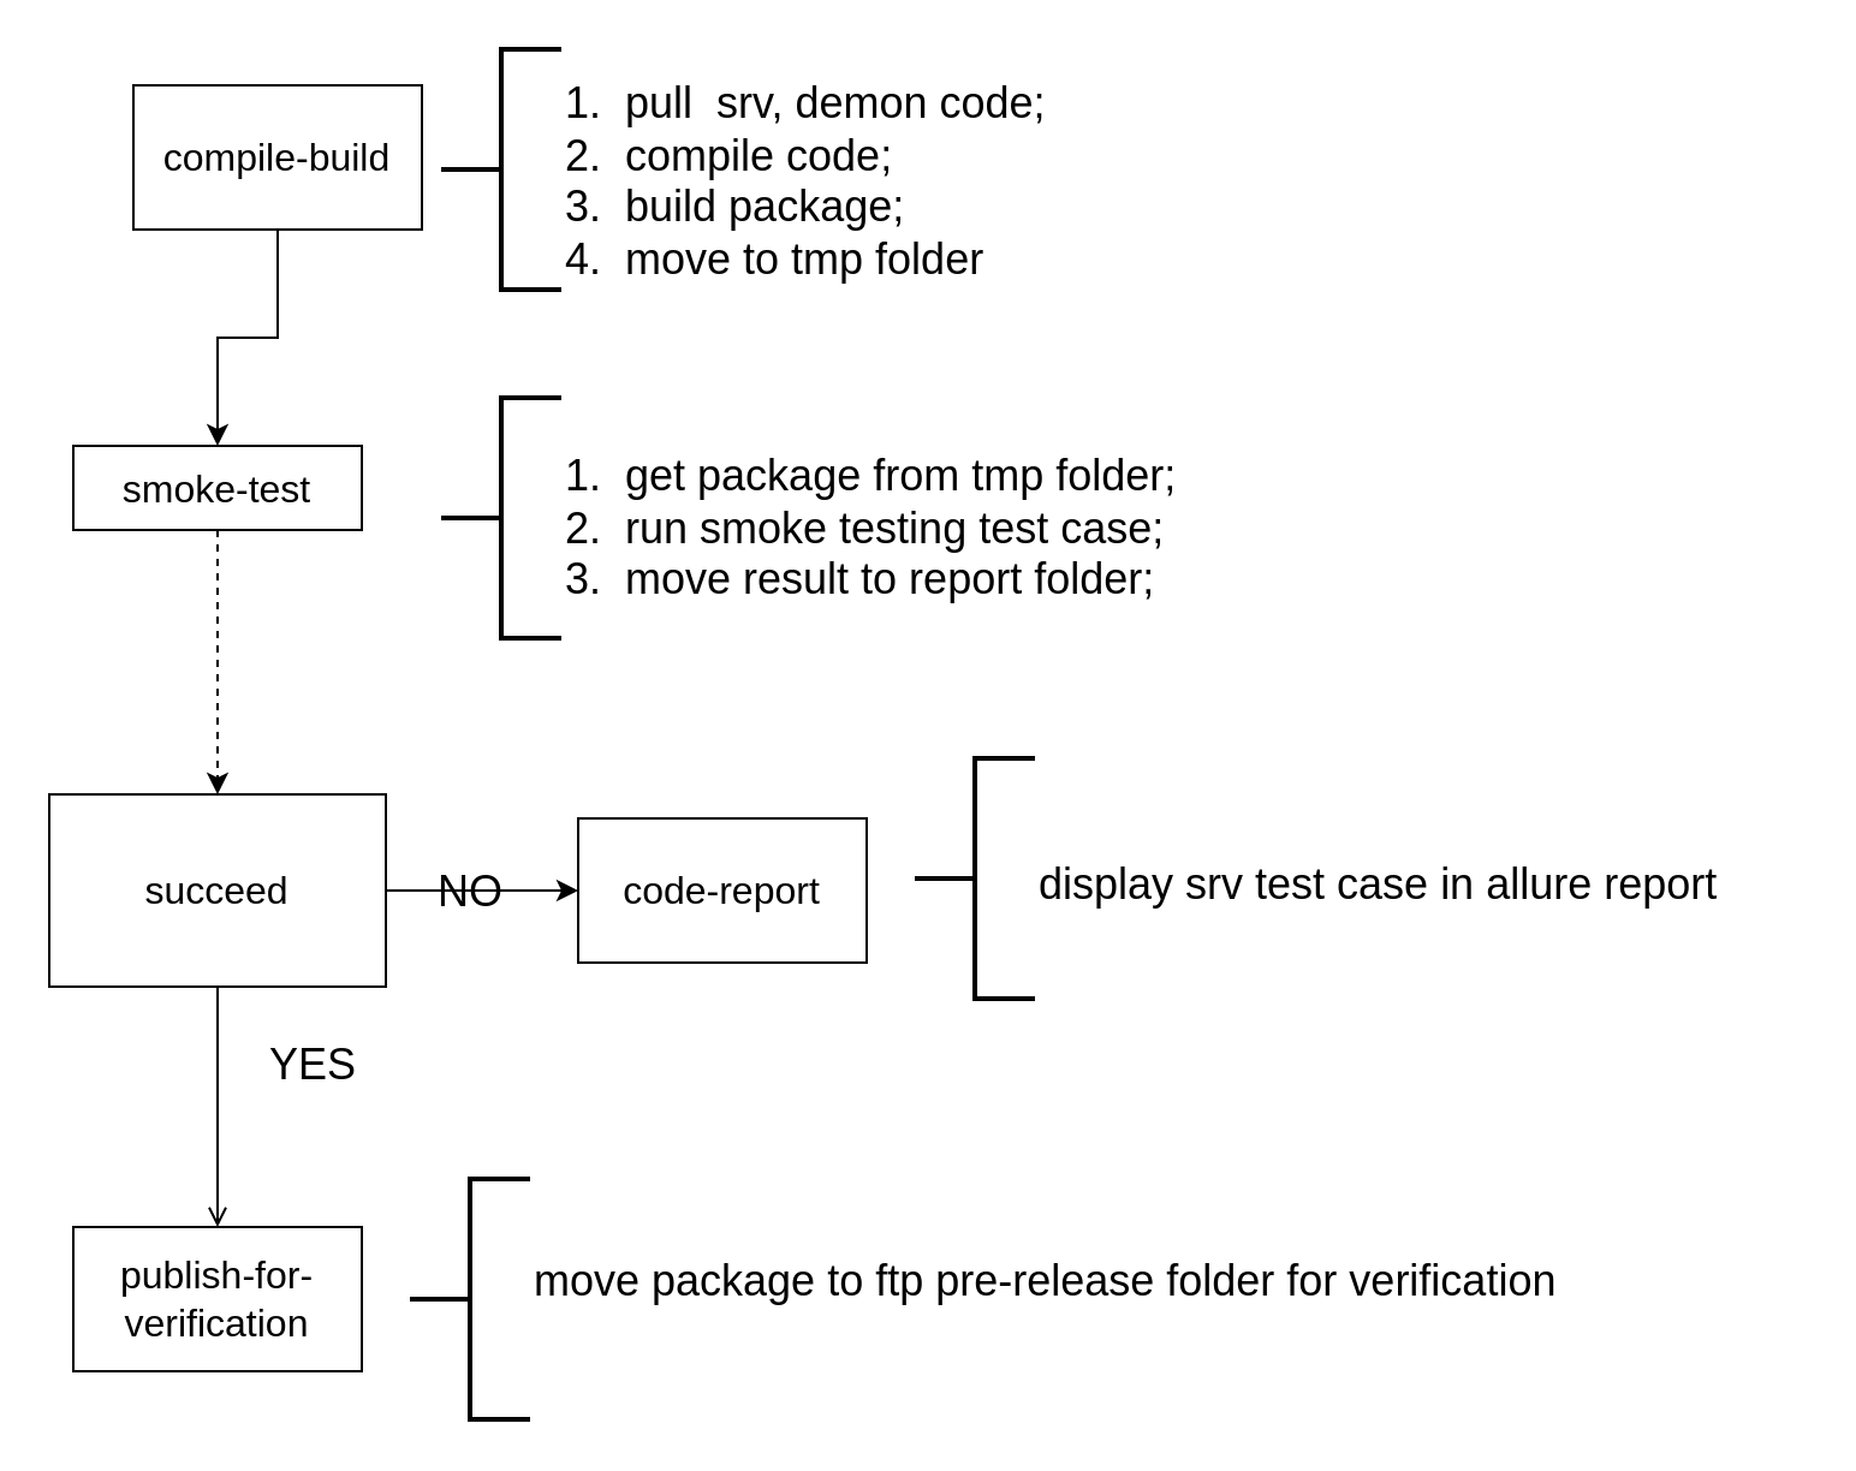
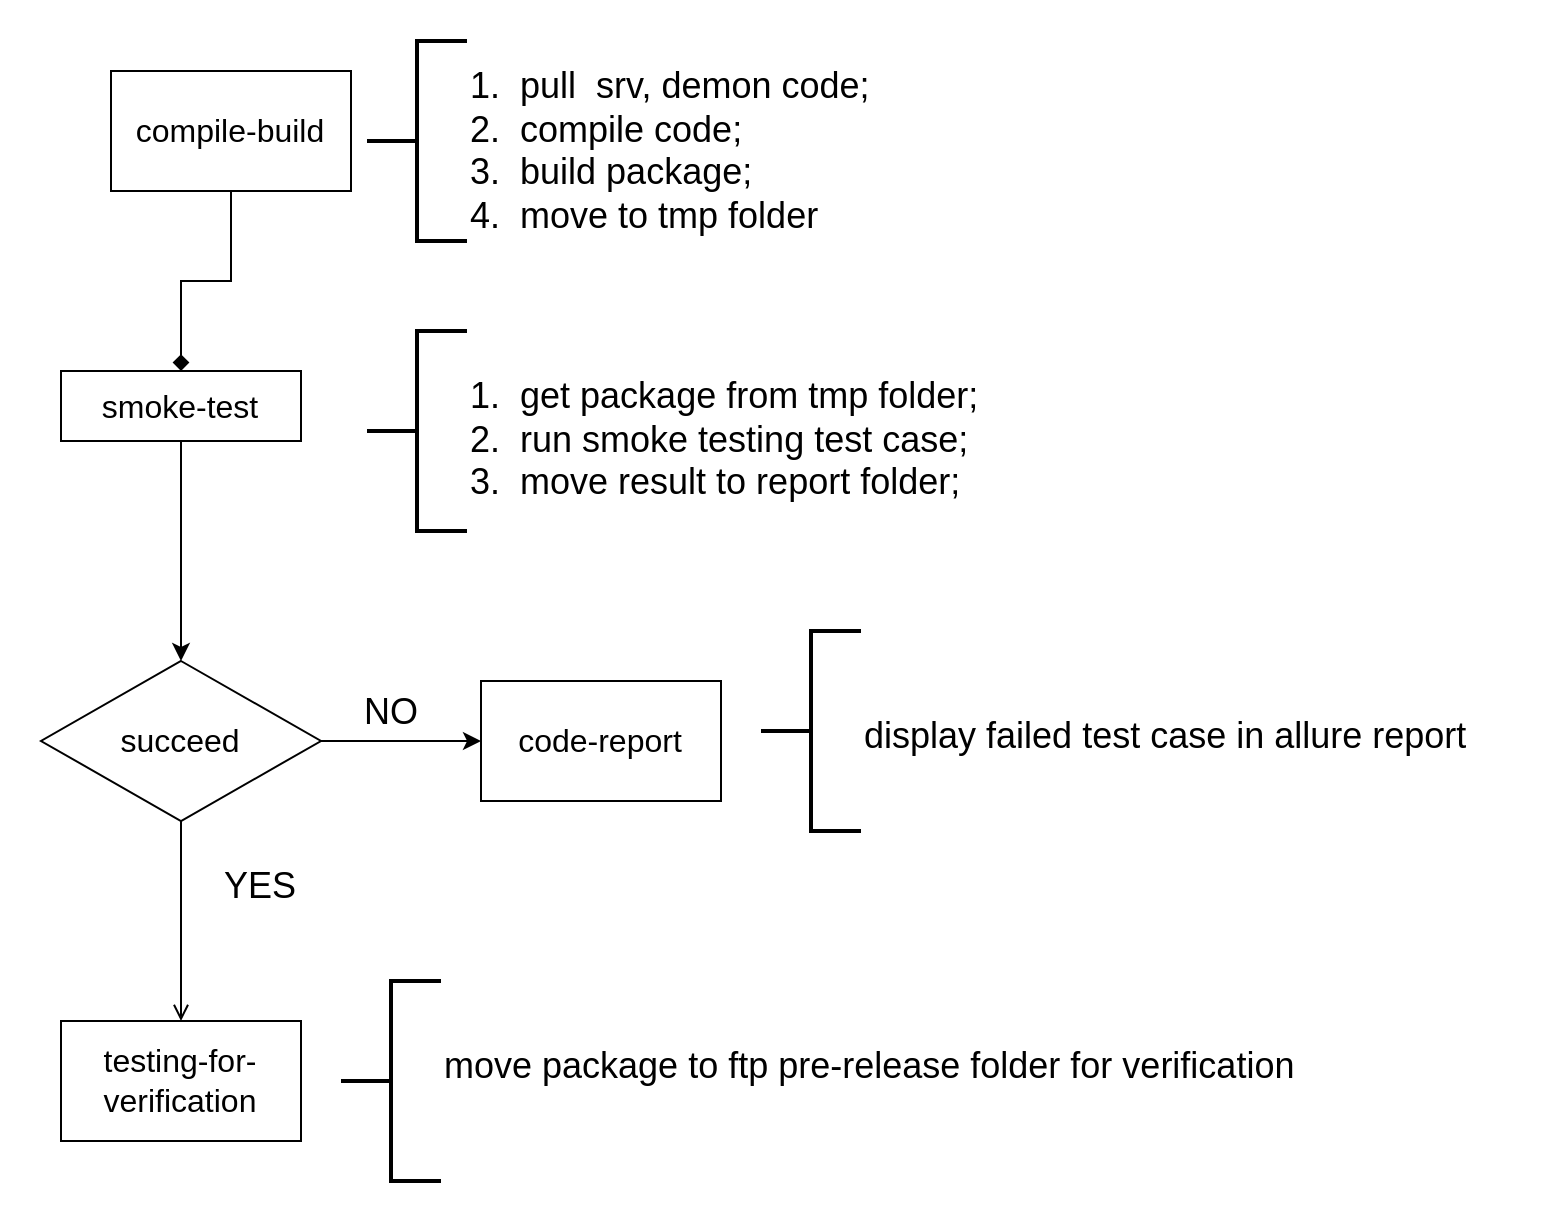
- <mxCell id="2" style="edgeStyle=orthogonalEdgeStyle;rounded=0;orthogonalLoop=1;jettySize=auto;html=1;exitX=0.5;exitY=1;exitDx=0;exitDy=0;entryX=0.5;entryY=0;entryDx=0;entryDy=0;" edge="1" parent="1" source="3" target="7"><mxGeometry relative="1" as="geometry" /></mxCell>
+ <mxCell id="2" style="edgeStyle=orthogonalEdgeStyle;rounded=0;orthogonalLoop=1;jettySize=auto;html=1;exitX=0.5;exitY=1;exitDx=0;exitDy=0;entryX=0.5;entryY=0;entryDx=0;entryDy=0;endArrow=diamond;" edge="1" parent="1" source="3" target="7"><mxGeometry relative="1" as="geometry" /></mxCell>
- <mxCell id="6" style="edgeStyle=orthogonalEdgeStyle;rounded=0;orthogonalLoop=1;jettySize=auto;html=1;exitX=0.5;exitY=1;exitDx=0;exitDy=0;entryX=0.5;entryY=0;entryDx=0;entryDy=0;dashed=1;" edge="1" parent="1" source="7" target="12"><mxGeometry relative="1" as="geometry" /></mxCell>
+ <mxCell id="6" style="edgeStyle=orthogonalEdgeStyle;rounded=0;orthogonalLoop=1;jettySize=auto;html=1;exitX=0.5;exitY=1;exitDx=0;exitDy=0;entryX=0.5;entryY=0;entryDx=0;entryDy=0;" edge="1" parent="1" source="7" target="12"><mxGeometry relative="1" as="geometry" /></mxCell>
- <mxCell id="20" value="&lt;span style=&quot;font-size: 18px&quot;&gt;display srv test case in allure report&lt;/span&gt;" style="text;html=1;resizable=0;points=[];autosize=1;align=left;verticalAlign=top;spacingTop=-4;" vertex="1" parent="1"><mxGeometry x="430" y="355" width="320" height="20" as="geometry" /></mxCell>
+ <mxCell id="20" value="&lt;span style=&quot;font-size: 18px&quot;&gt;display failed test case in allure report&lt;/span&gt;" style="text;html=1;resizable=0;points=[];autosize=1;align=left;verticalAlign=top;spacingTop=-4;" vertex="1" parent="1"><mxGeometry x="430" y="355" width="320" height="20" as="geometry" /></mxCell>
- <mxCell id="18" value="&lt;font style=&quot;font-size: 18px&quot;&gt;NO&lt;/font&gt;" style="text;html=1;resizable=0;points=[];autosize=1;align=left;verticalAlign=top;spacingTop=-4;" vertex="1" parent="1"><mxGeometry x="180" y="357.5" width="40" height="20" as="geometry" /></mxCell>
+ <mxCell id="18" value="&lt;font style=&quot;font-size: 18px&quot;&gt;NO&lt;/font&gt;" style="text;html=1;resizable=0;points=[];autosize=1;align=left;verticalAlign=top;spacingTop=-4;" vertex="1" parent="1"><mxGeometry x="180" y="342.5" width="40" height="20" as="geometry" /></mxCell>
- <mxCell id="12" value="&lt;font style=&quot;font-size: 16px&quot;&gt;succeed&lt;/font&gt;" style="whiteSpace=wrap;html=1;rounded=0;" vertex="1" parent="1"><mxGeometry x="20" y="330" width="140" height="80" as="geometry" /></mxCell>
+ <mxCell id="12" value="&lt;font style=&quot;font-size: 16px&quot;&gt;succeed&lt;/font&gt;" style="rhombus;whiteSpace=wrap;html=1;" vertex="1" parent="1"><mxGeometry x="20" y="330" width="140" height="80" as="geometry" /></mxCell>
- <mxCell id="13" value="&lt;font style=&quot;font-size: 16px&quot;&gt;publish-for-verification&lt;/font&gt;" style="rounded=0;whiteSpace=wrap;html=1;" vertex="1" parent="1"><mxGeometry x="30" y="510" width="120" height="60" as="geometry" /></mxCell>
+ <mxCell id="13" value="&lt;font style=&quot;font-size: 16px&quot;&gt;testing-for-verification&lt;/font&gt;" style="rounded=0;whiteSpace=wrap;html=1;" vertex="1" parent="1"><mxGeometry x="30" y="510" width="120" height="60" as="geometry" /></mxCell>
